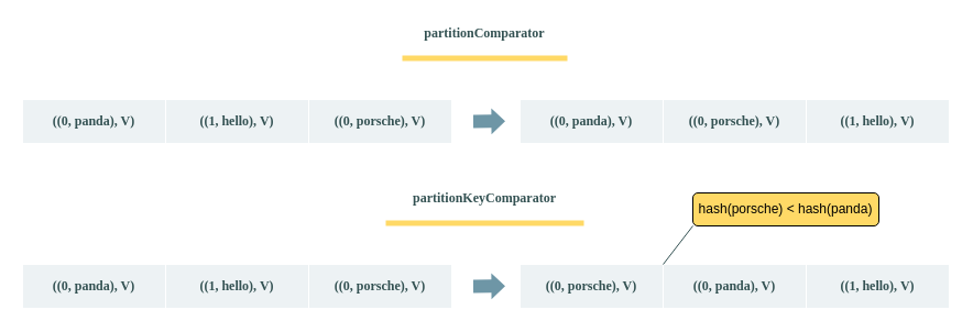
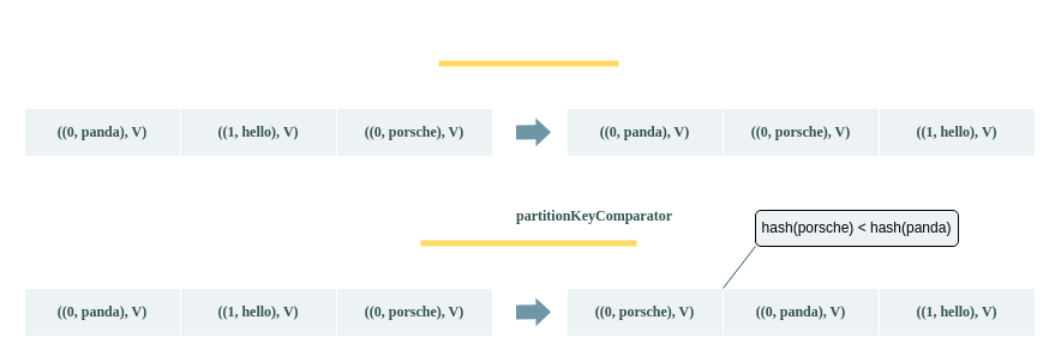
- <mxCell id="16" value="&lt;font color=&quot;#345253&quot; face=&quot;Tahoma&quot;&gt;&lt;b&gt;partitionComparator&lt;/b&gt;&lt;/font&gt;" style="text;html=1;strokeColor=none;fillColor=none;align=center;verticalAlign=middle;whiteSpace=wrap;rounded=0;fontColor=#FFFFFF;" parent="1" vertex="1"><mxGeometry x="349" y="20" width="182" height="20" as="geometry" /></mxCell>
- <mxCell id="17" value="&lt;font color=&quot;#345253&quot; face=&quot;Tahoma&quot;&gt;&lt;b&gt;partitionKeyComparator&lt;/b&gt;&lt;/font&gt;" style="text;html=1;strokeColor=none;fillColor=none;align=center;verticalAlign=middle;whiteSpace=wrap;rounded=0;fontColor=#FFFFFF;" parent="1" vertex="1"><mxGeometry x="349" y="170" width="182" height="20" as="geometry" /></mxCell>
+ <mxCell id="17" value="&lt;font color=&quot;#345253&quot; face=&quot;Tahoma&quot;&gt;&lt;b&gt;partitionKeyComparator&lt;/b&gt;&lt;/font&gt;" style="text;html=1;strokeColor=none;fillColor=none;align=center;verticalAlign=middle;whiteSpace=wrap;rounded=0;fontColor=#FFFFFF;" parent="1" vertex="1"><mxGeometry x="404" y="170" width="182" height="20" as="geometry" /></mxCell>
- <mxCell id="20" value="&lt;span&gt;hash(porsche) &amp;lt; hash(panda)&lt;/span&gt;" style="rounded=1;whiteSpace=wrap;html=1;fillColor=#FFD966;" parent="1" vertex="1"><mxGeometry x="629" y="175" width="169" height="30" as="geometry" /></mxCell>
+ <mxCell id="20" value="&lt;span&gt;hash(porsche) &amp;lt; hash(panda)&lt;/span&gt;" style="rounded=1;whiteSpace=wrap;html=1;fillColor=#edf2f4;" parent="1" vertex="1"><mxGeometry x="629" y="175" width="169" height="30" as="geometry" /></mxCell>
